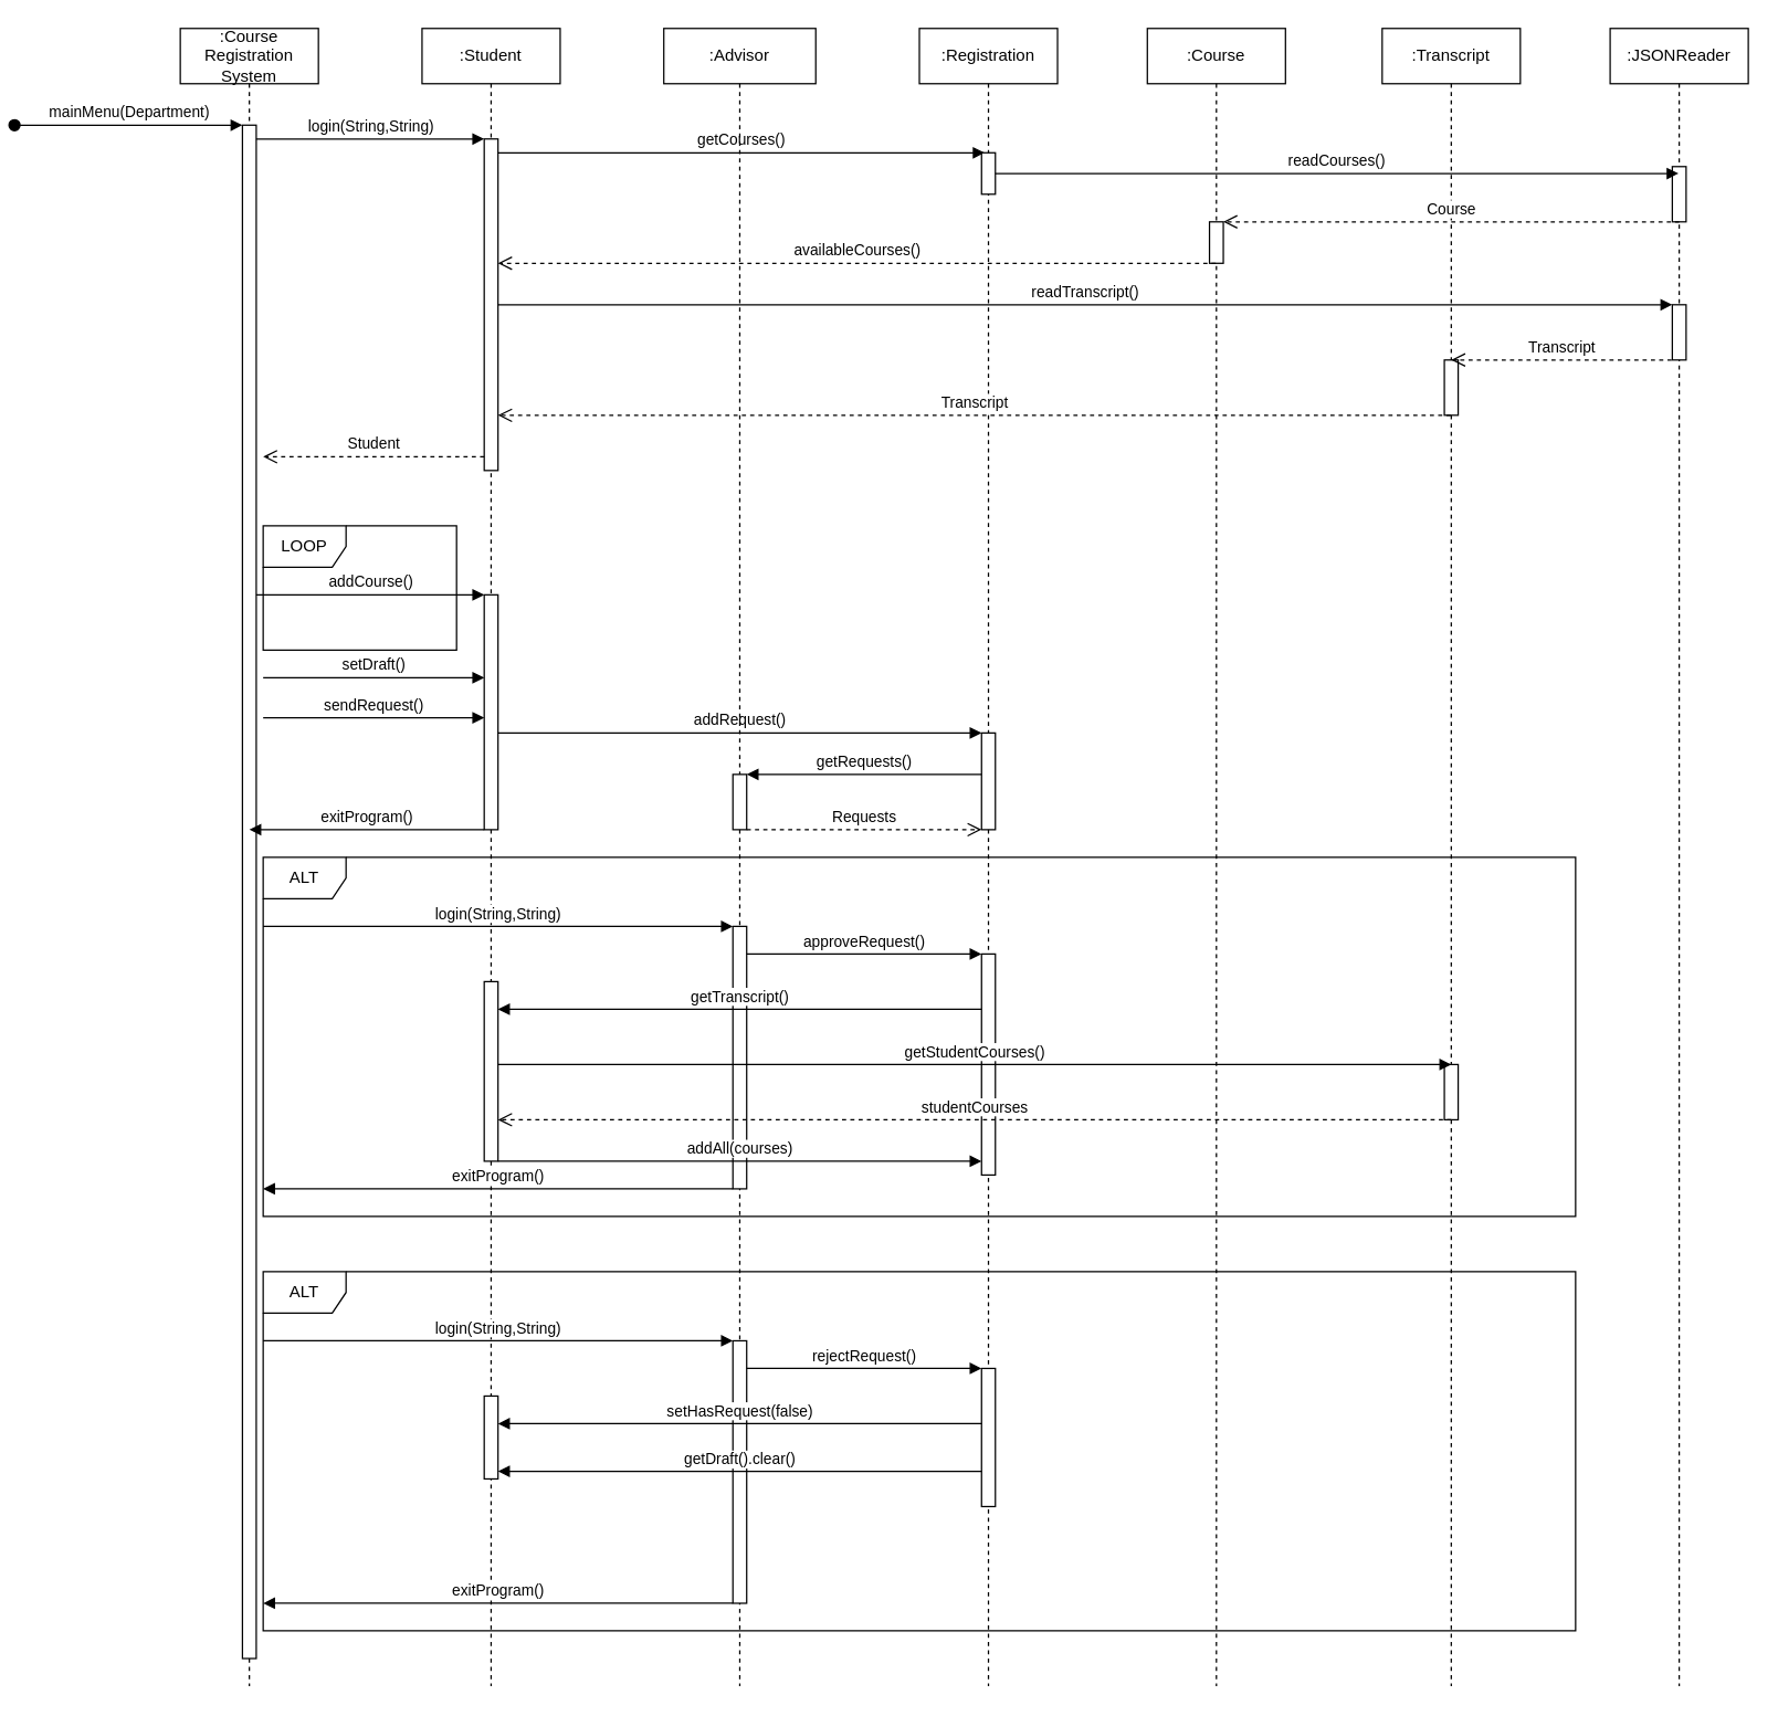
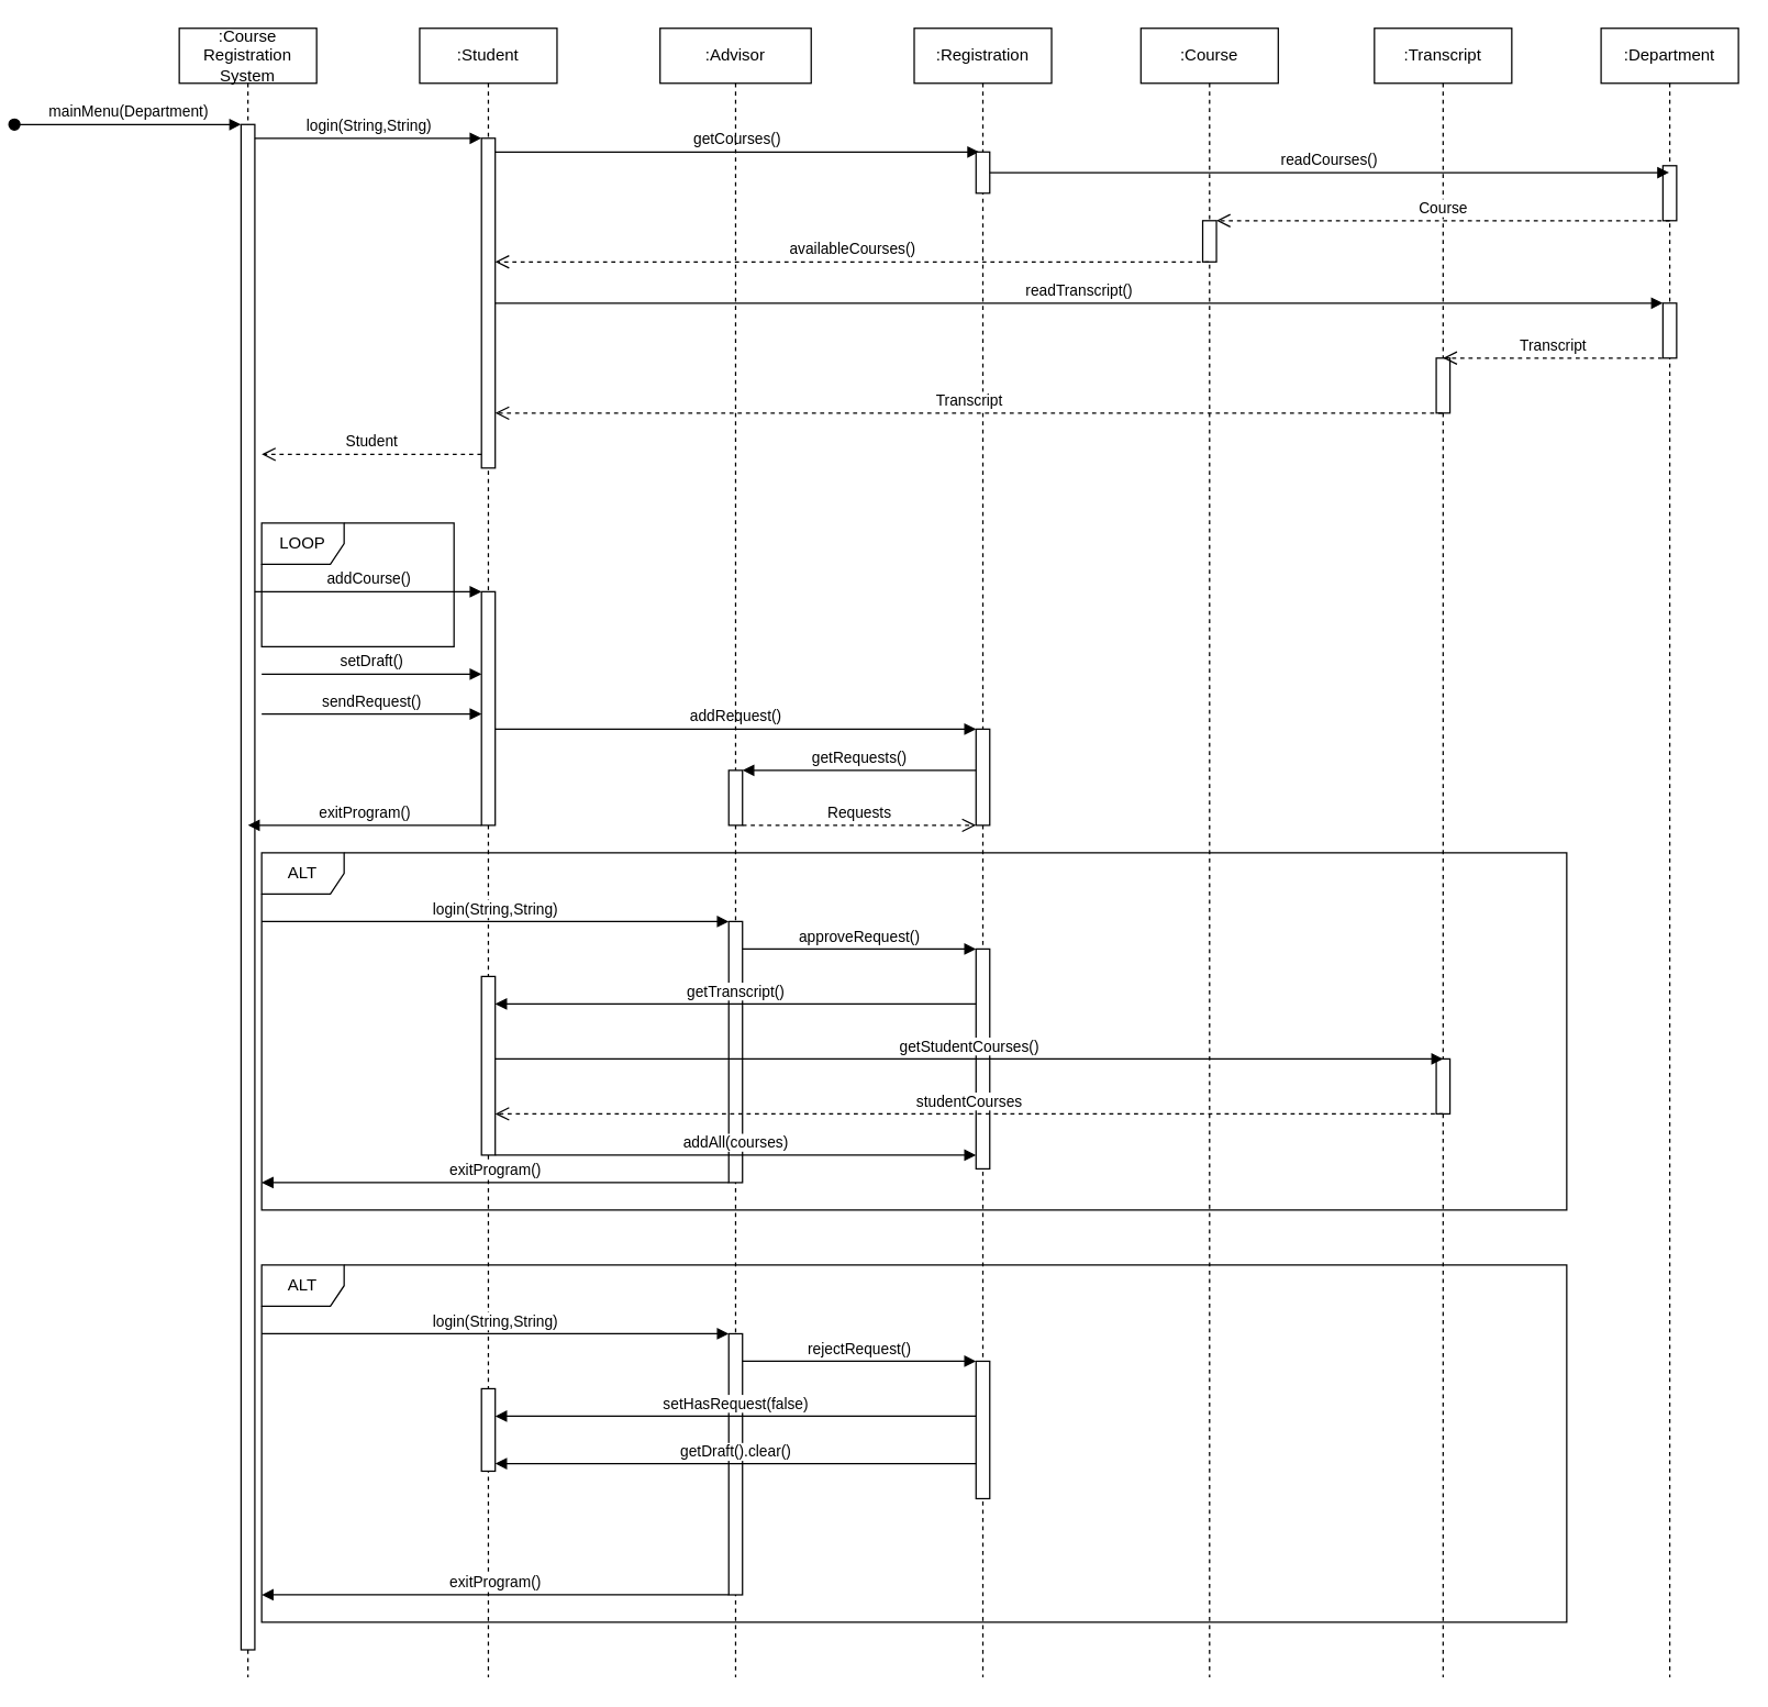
- <mxCell id="21" value=":JSONReader" style="shape=umlLifeline;perimeter=lifelinePerimeter;whiteSpace=wrap;html=1;container=0;dropTarget=0;collapsible=0;recursiveResize=0;outlineConnect=0;portConstraint=eastwest;newEdgeStyle={&quot;edgeStyle&quot;:&quot;elbowEdgeStyle&quot;,&quot;elbow&quot;:&quot;vertical&quot;,&quot;curved&quot;:0,&quot;rounded&quot;:0};" vertex="1" parent="1"><mxGeometry x="1055" y="20" width="100" height="1200" as="geometry" /></mxCell>
+ <mxCell id="21" value=":Department" style="shape=umlLifeline;perimeter=lifelinePerimeter;whiteSpace=wrap;html=1;container=0;dropTarget=0;collapsible=0;recursiveResize=0;outlineConnect=0;portConstraint=eastwest;newEdgeStyle={&quot;edgeStyle&quot;:&quot;elbowEdgeStyle&quot;,&quot;elbow&quot;:&quot;vertical&quot;,&quot;curved&quot;:0,&quot;rounded&quot;:0};" vertex="1" parent="1"><mxGeometry x="1055" y="20" width="100" height="1200" as="geometry" /></mxCell>
